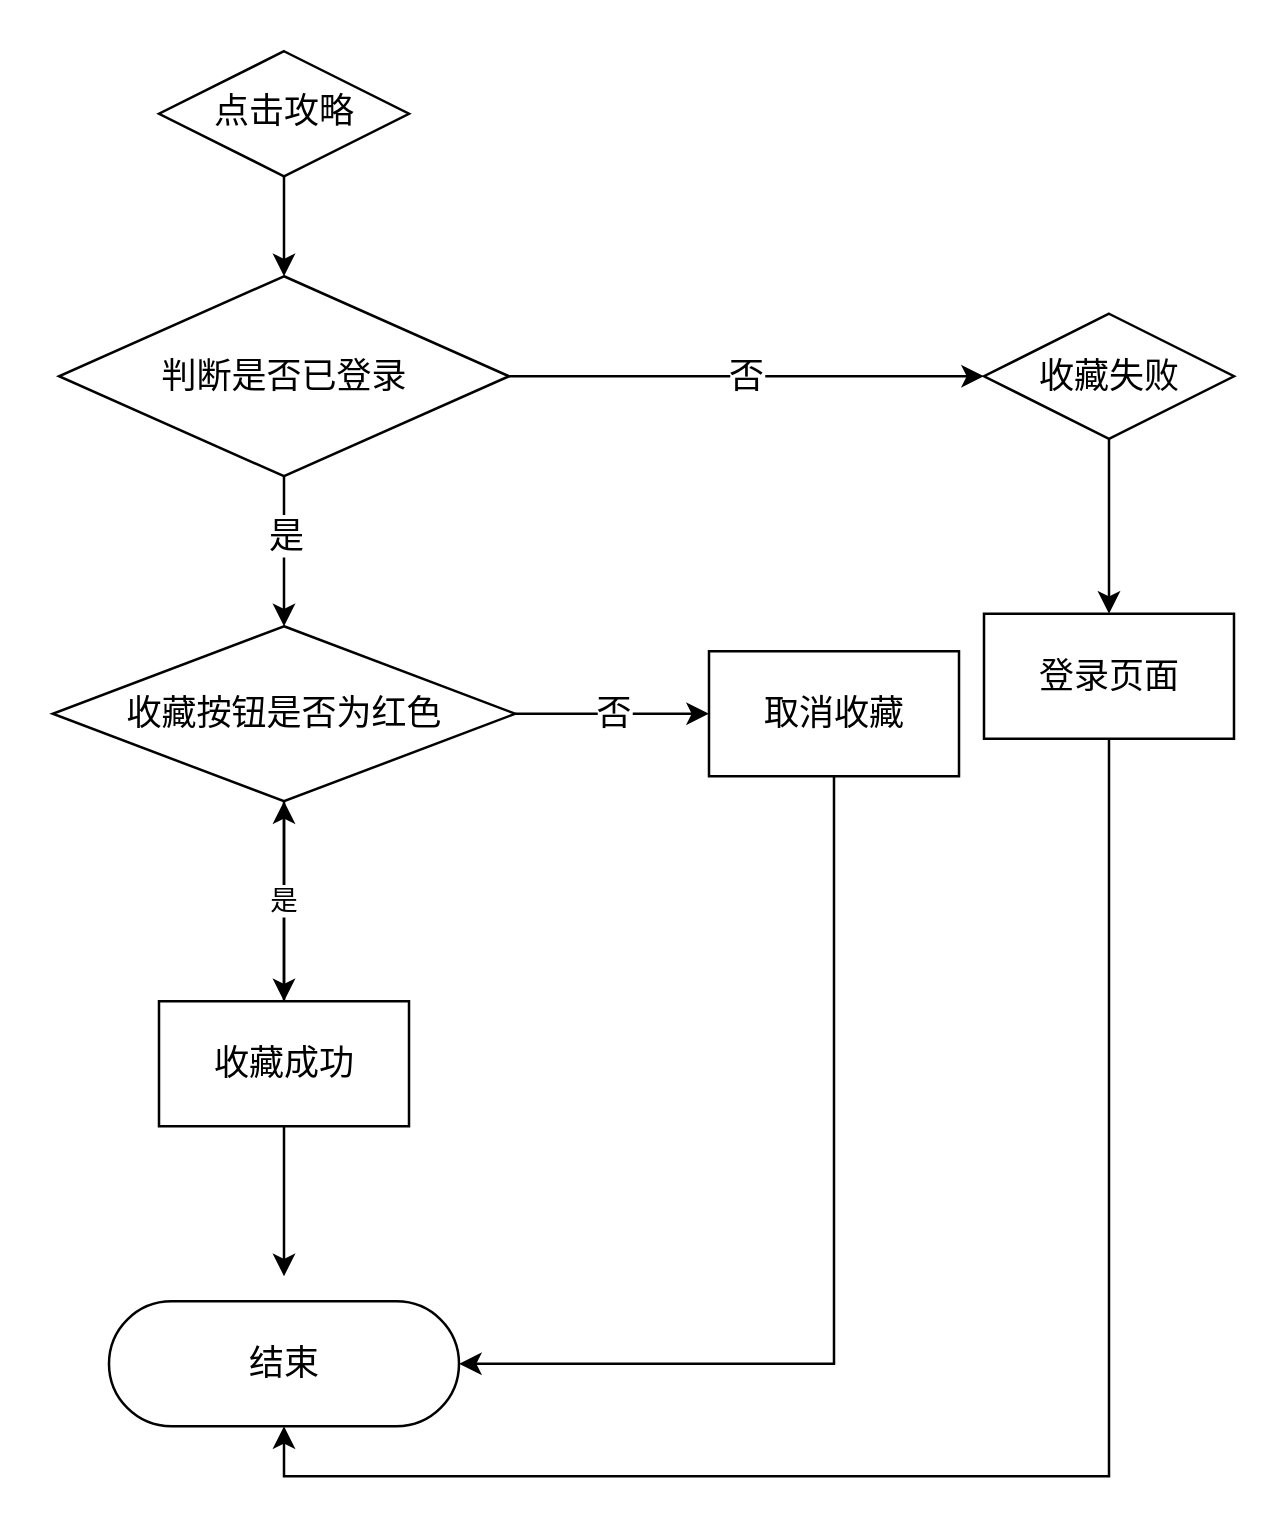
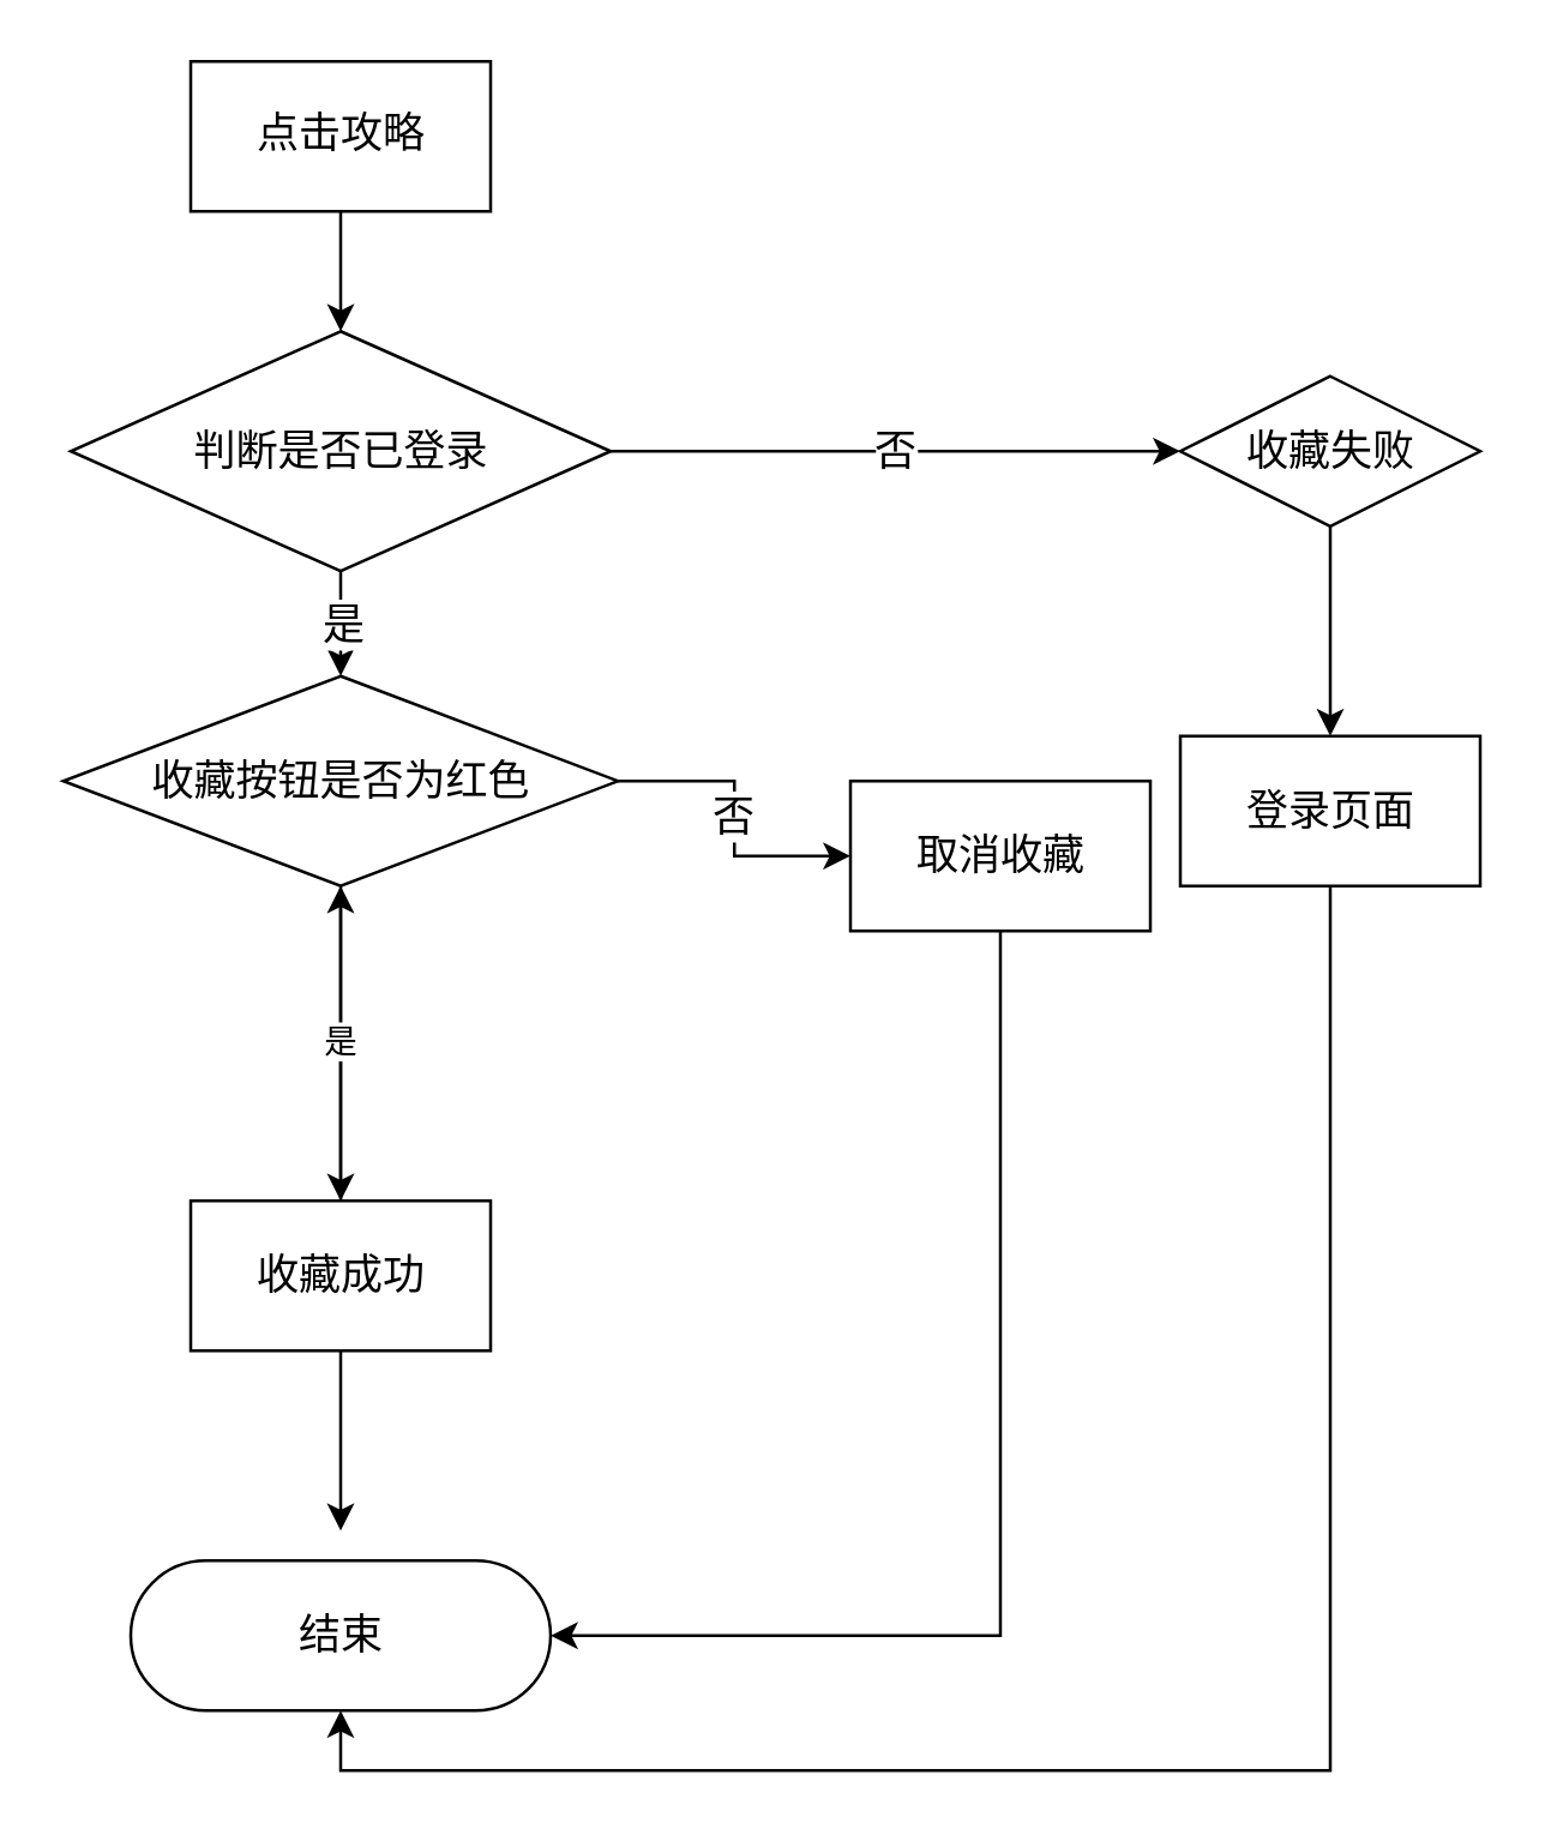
- <mxCell id="3" value="&lt;font style=&quot;font-size: 14px&quot; face=&quot;Times New Roman&quot;&gt;点击攻略&lt;/font&gt;" style="rhombus;html=1;dashed=0;whitespace=wrap;align=center;" vertex="1" parent="1"><mxGeometry x="63" y="20" width="100" height="50" as="geometry" /></mxCell>
+ <mxCell id="3" value="&lt;font style=&quot;font-size: 14px&quot; face=&quot;Times New Roman&quot;&gt;点击攻略&lt;/font&gt;" style="html=1;dashed=0;whitespace=wrap;align=center;" vertex="1" parent="1"><mxGeometry x="63" y="20" width="100" height="50" as="geometry" /></mxCell>
- <mxCell id="11" value="&lt;font style=&quot;font-size: 14px&quot;&gt;收藏按钮是否为红色&lt;/font&gt;" style="shape=rhombus;html=1;dashed=0;whitespace=wrap;perimeter=rhombusPerimeter;align=center;" vertex="1" parent="1"><mxGeometry x="20.5" y="250" width="185" height="70" as="geometry" /></mxCell>
+ <mxCell id="11" value="&lt;font style=&quot;font-size: 14px&quot;&gt;收藏按钮是否为红色&lt;/font&gt;" style="shape=rhombus;html=1;dashed=0;whitespace=wrap;perimeter=rhombusPerimeter;align=center;" vertex="1" parent="1"><mxGeometry x="20.5" y="225" width="185" height="70" as="geometry" /></mxCell>
